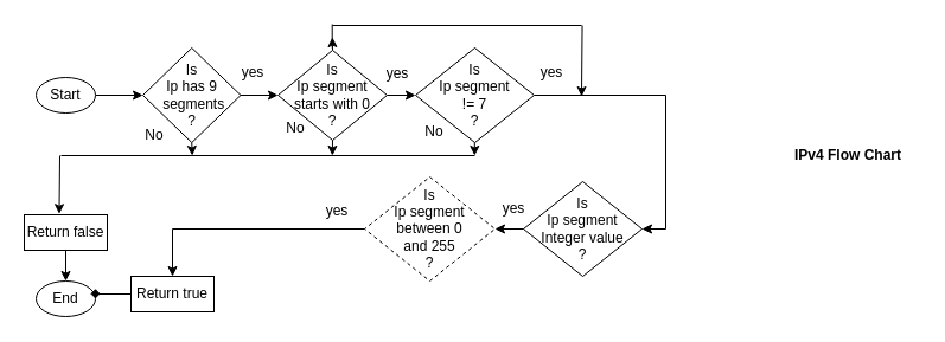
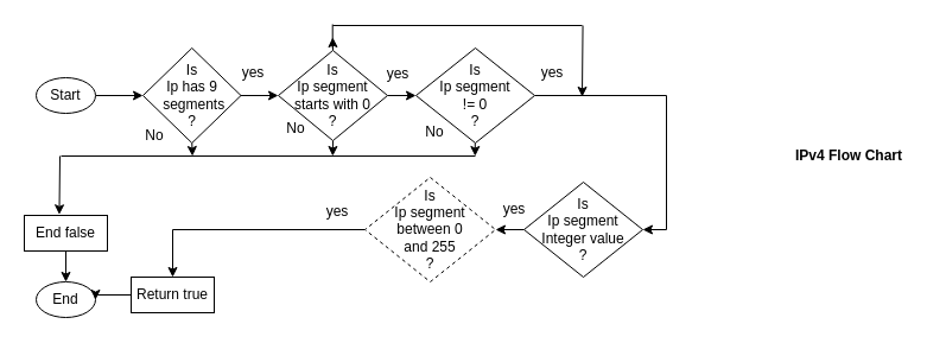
- <mxCell id="13" value="Is&lt;br&gt;Ip segment&lt;br&gt;!= 7&lt;br&gt;?" style="rhombus;whiteSpace=wrap;html=1;" vertex="1" parent="1"><mxGeometry x="350" y="40" width="100" height="80" as="geometry" /></mxCell>
+ <mxCell id="13" value="Is&lt;br&gt;Ip segment&lt;br&gt;!= 0&lt;br&gt;?" style="rhombus;whiteSpace=wrap;html=1;" vertex="1" parent="1"><mxGeometry x="350" y="40" width="100" height="80" as="geometry" /></mxCell>
- <mxCell id="24" value="Return false" style="rounded=0;whiteSpace=wrap;html=1;" vertex="1" parent="1"><mxGeometry x="20" y="181" width="70" height="30" as="geometry" /></mxCell>
+ <mxCell id="24" value="End false" style="rounded=0;whiteSpace=wrap;html=1;" vertex="1" parent="1"><mxGeometry x="20" y="181" width="70" height="30" as="geometry" /></mxCell>
- <mxCell id="21" style="edgeStyle=orthogonalEdgeStyle;rounded=0;orthogonalLoop=1;jettySize=auto;html=1;exitX=0;exitY=0.5;exitDx=0;exitDy=0;entryX=1;entryY=0.5;entryDx=0;entryDy=0;endArrow=diamond;" edge="1" parent="1" source="22" target="20"><mxGeometry relative="1" as="geometry" /></mxCell>
+ <mxCell id="21" style="edgeStyle=orthogonalEdgeStyle;rounded=0;orthogonalLoop=1;jettySize=auto;html=1;exitX=0;exitY=0.5;exitDx=0;exitDy=0;entryX=1;entryY=0.5;entryDx=0;entryDy=0;" edge="1" parent="1" source="22" target="20"><mxGeometry relative="1" as="geometry" /></mxCell>
